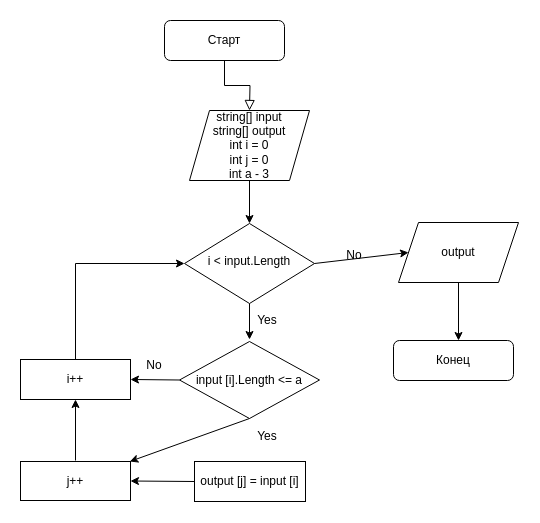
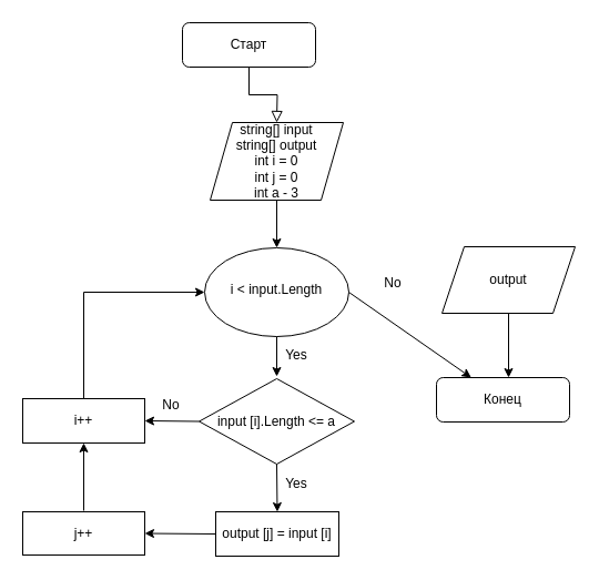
- <mxCell id="22" value="" style="endArrow=classic;html=1;rounded=0;exitX=1;exitY=0.5;exitDx=0;exitDy=0;entryX=0;entryY=0.5;entryDx=0;entryDy=0;" edge="1" parent="1" source="4" target="7"><mxGeometry width="50" height="50" relative="1" as="geometry"><mxPoint x="250" y="370" as="sourcePoint" /><mxPoint x="300" y="320" as="targetPoint" /></mxGeometry></mxCell>
+ <mxCell id="22" value="" style="endArrow=classic;html=1;rounded=0;exitX=1;exitY=0.5;exitDx=0;exitDy=0;" edge="1" parent="1" source="4" target="5"><mxGeometry width="50" height="50" relative="1" as="geometry"><mxPoint x="250" y="370" as="sourcePoint" /><mxPoint x="300" y="320" as="targetPoint" /></mxGeometry></mxCell>
- <mxCell id="4" value="i &amp;lt; input.Length" style="rhombus;whiteSpace=wrap;html=1;shadow=0;fontFamily=Helvetica;fontSize=12;align=center;strokeWidth=1;spacing=6;spacingTop=-4;" parent="1" vertex="1"><mxGeometry x="184" y="223" width="130" height="80" as="geometry" /></mxCell>
+ <mxCell id="4" value="i &amp;lt; input.Length" style="ellipse;whiteSpace=wrap;html=1;shadow=0;fontFamily=Helvetica;fontSize=12;align=center;strokeWidth=1;spacing=6;spacingTop=-4;" parent="1" vertex="1"><mxGeometry x="184" y="223" width="130" height="80" as="geometry" /></mxCell>
- <mxCell id="16" value="" style="endArrow=classic;html=1;rounded=0;exitX=0.5;exitY=1;exitDx=0;exitDy=0;" edge="1" parent="1" source="12" target="14"><mxGeometry width="50" height="50" relative="1" as="geometry"><mxPoint x="250" y="370" as="sourcePoint" /><mxPoint x="300" y="320" as="targetPoint" /></mxGeometry></mxCell>
+ <mxCell id="16" value="" style="endArrow=classic;html=1;rounded=0;exitX=0.5;exitY=1;exitDx=0;exitDy=0;entryX=0.5;entryY=0;entryDx=0;entryDy=0;" edge="1" parent="1" source="12" target="13"><mxGeometry width="50" height="50" relative="1" as="geometry"><mxPoint x="250" y="370" as="sourcePoint" /><mxPoint x="300" y="320" as="targetPoint" /></mxGeometry></mxCell>
